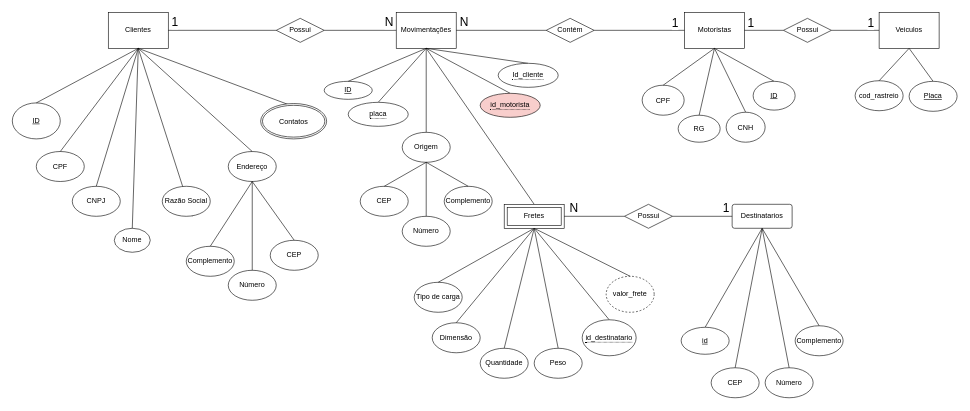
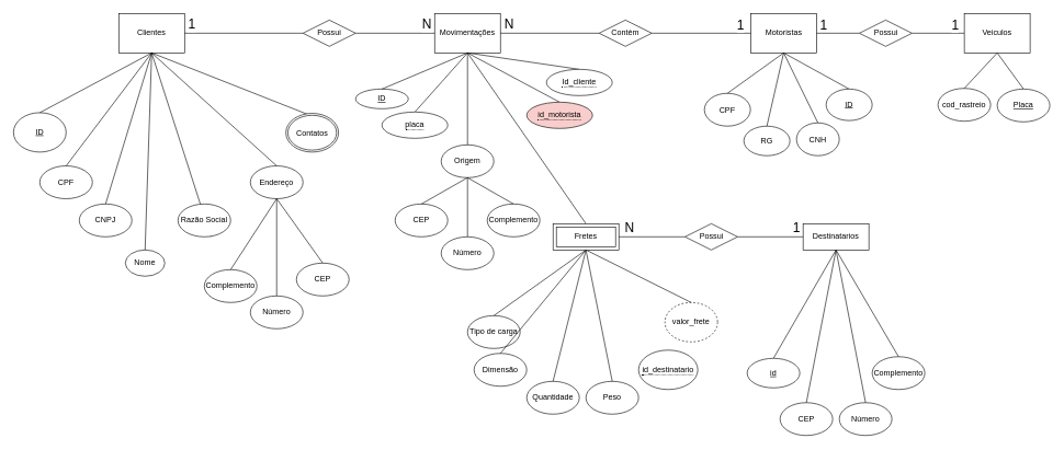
- <mxCell id="56" value="Contatos" style="ellipse;shape=doubleEllipse;margin=3;whiteSpace=wrap;html=1;align=center;" vertex="1" parent="1"><mxGeometry x="434" y="172" width="110" height="59" as="geometry" /></mxCell>
+ <mxCell id="56" value="Contatos" style="ellipse;shape=doubleEllipse;margin=3;whiteSpace=wrap;html=1;align=center;" vertex="1" parent="1"><mxGeometry x="434" y="172" width="80" height="59" as="geometry" /></mxCell>
- <mxCell id="60" value="Destinatarios" style="rounded=1;arcSize=10;whiteSpace=wrap;html=1;align=center;" vertex="1" parent="1"><mxGeometry x="1220" y="340" width="100" height="40" as="geometry" /></mxCell>
+ <mxCell id="60" value="Destinatarios" style="arcSize=10;whiteSpace=wrap;html=1;align=center;rounded=0;" vertex="1" parent="1"><mxGeometry x="1220" y="340" width="100" height="40" as="geometry" /></mxCell>
- <mxCell id="64" style="rounded=0;orthogonalLoop=1;jettySize=auto;html=1;exitX=0.5;exitY=0;exitDx=0;exitDy=0;entryX=0.5;entryY=1;entryDx=0;entryDy=0;endArrow=none;endFill=0;" edge="1" parent="1" source="65" target="58"><mxGeometry relative="1" as="geometry" /></mxCell>
- <mxCell id="18" value="Tipo de carga" style="ellipse;whiteSpace=wrap;html=1;fontStyle=0" vertex="1" parent="1"><mxGeometry x="690" y="470" width="80" height="50" as="geometry" /></mxCell>
+ <mxCell id="18" value="Tipo de carga" style="ellipse;whiteSpace=wrap;html=1;fontStyle=0" vertex="1" parent="1"><mxGeometry x="710" y="480" width="80" height="50" as="geometry" /></mxCell>
